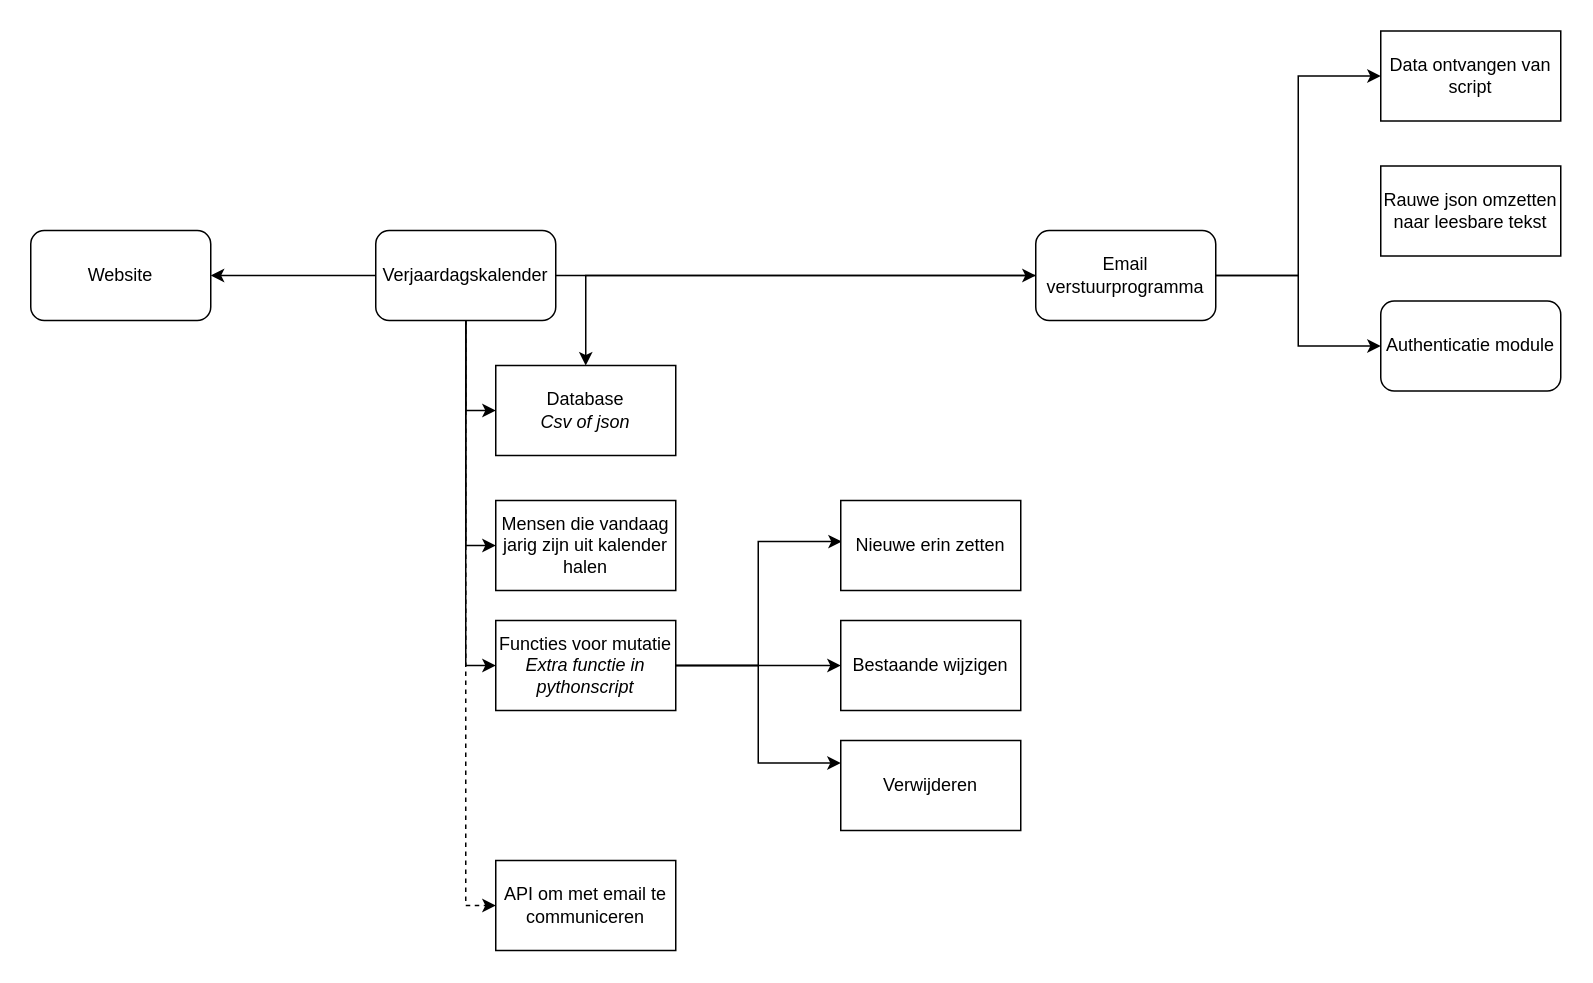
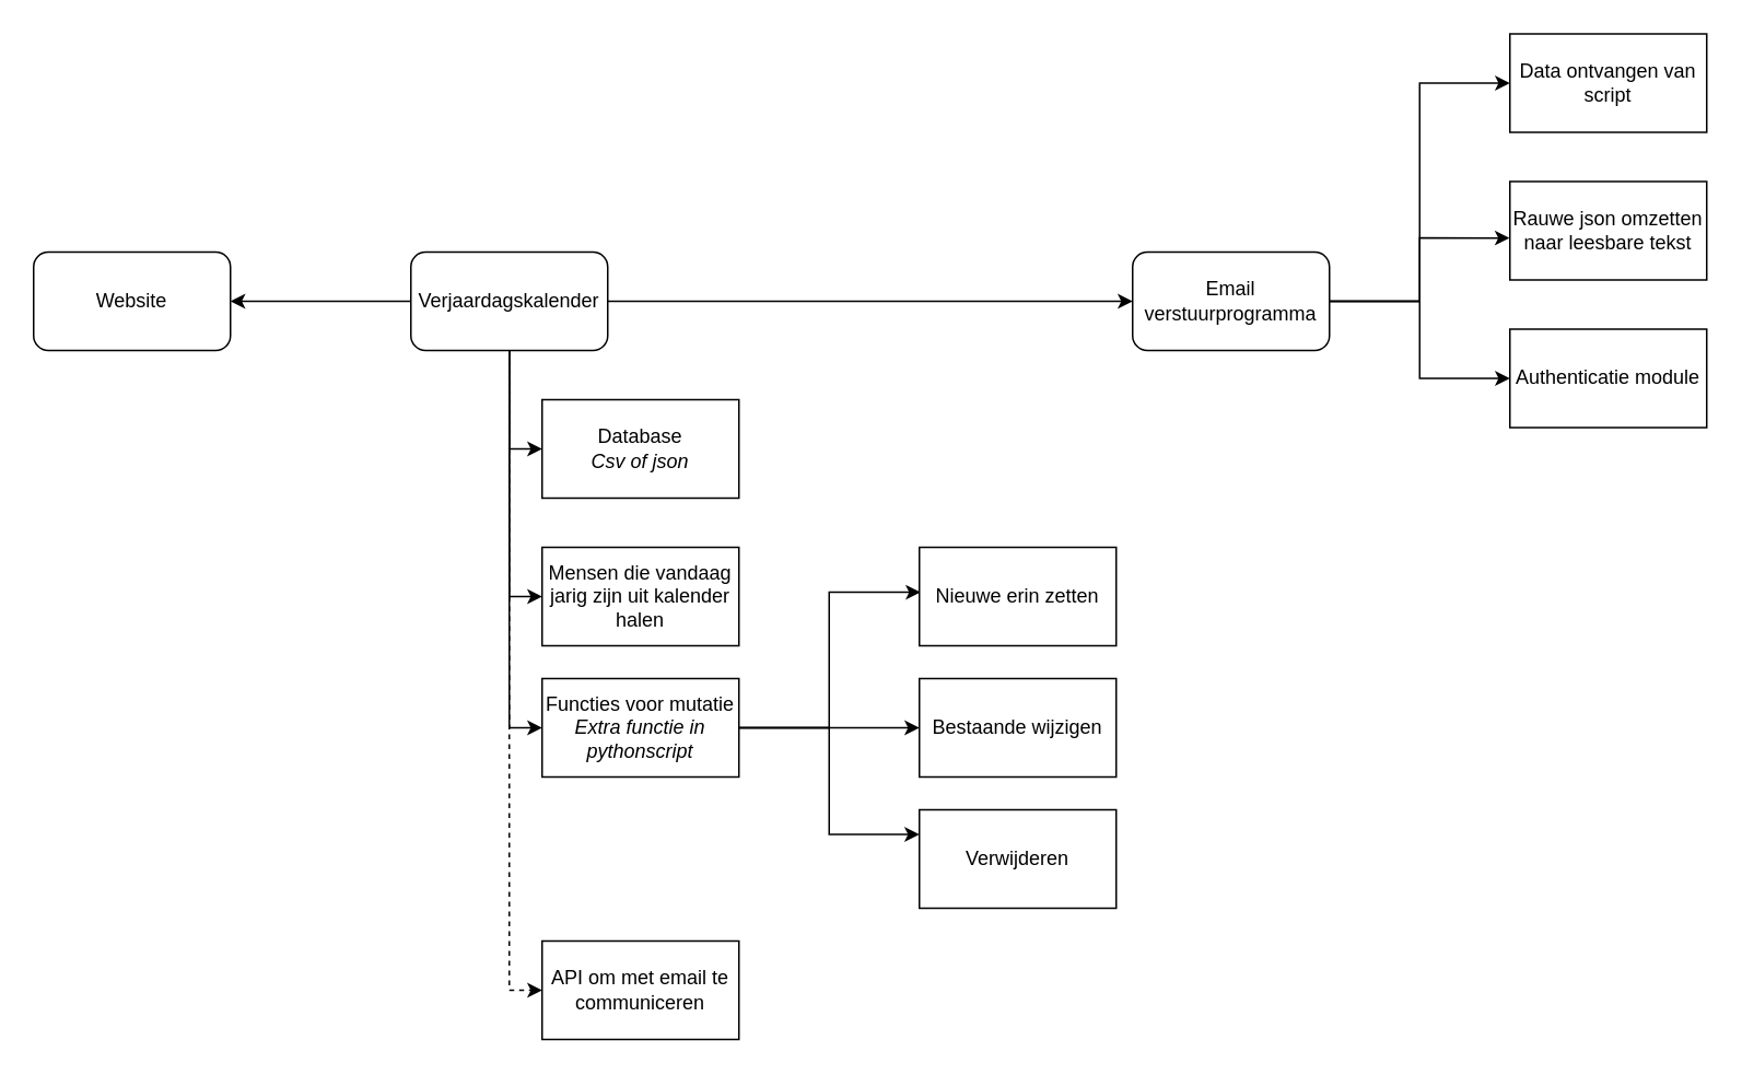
- <mxCell id="10" style="edgeStyle=orthogonalEdgeStyle;rounded=0;orthogonalLoop=1;jettySize=auto;html=1;" edge="1" parent="1" source="12" target="13"><mxGeometry relative="1" as="geometry" /></mxCell>
+ <mxCell id="10" style="edgeStyle=orthogonalEdgeStyle;rounded=0;orthogonalLoop=1;jettySize=auto;html=1;entryX=-0.001;entryY=0.574;entryDx=0;entryDy=0;entryPerimeter=0;" edge="1" parent="1" source="12" target="24"><mxGeometry relative="1" as="geometry" /></mxCell>
- <mxCell id="25" value="Authenticatie module" style="whiteSpace=wrap;html=1;rounded=1;" vertex="1" parent="1"><mxGeometry x="920" y="200" width="120" height="60" as="geometry" /></mxCell>
+ <mxCell id="25" value="Authenticatie module" style="rounded=0;whiteSpace=wrap;html=1;" vertex="1" parent="1"><mxGeometry x="920" y="200" width="120" height="60" as="geometry" /></mxCell>
